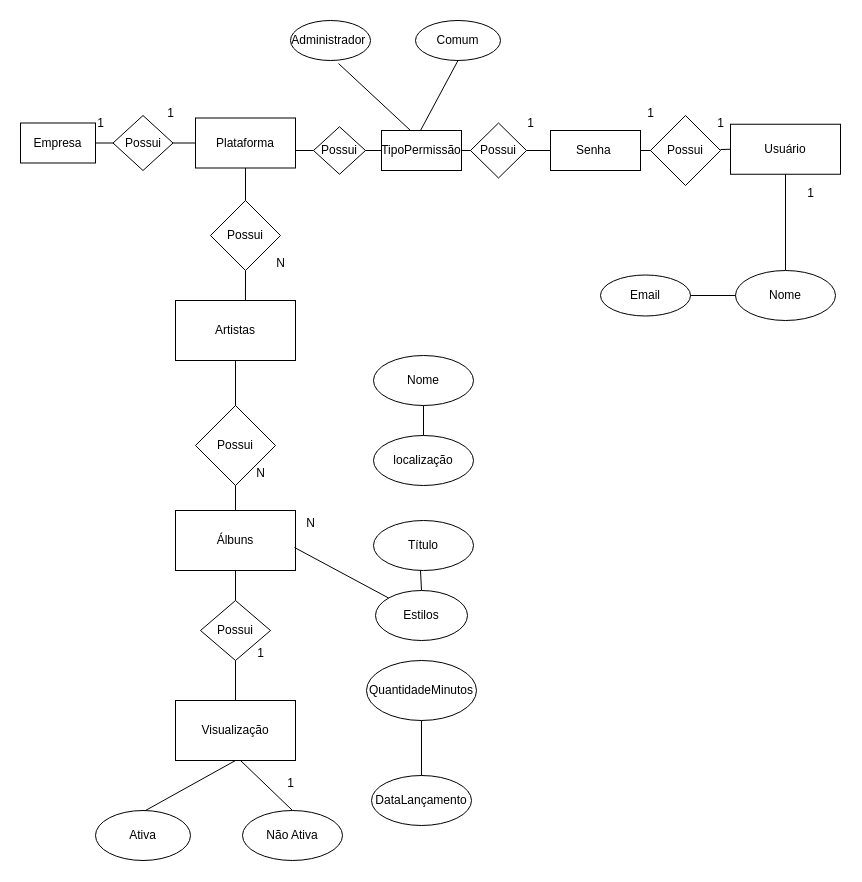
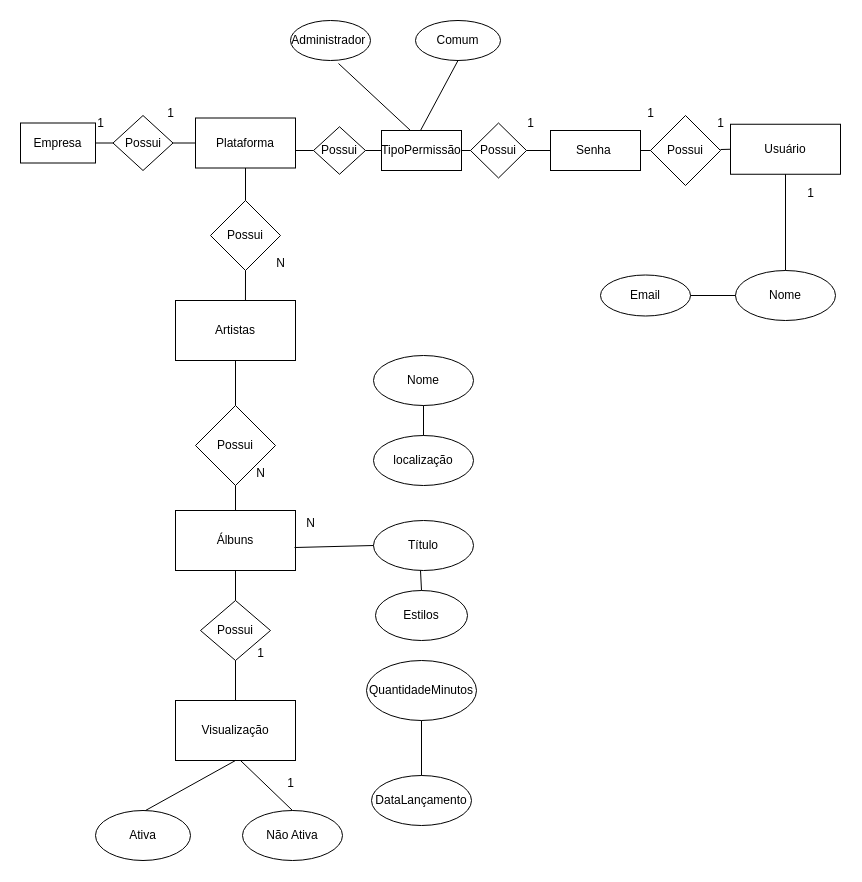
- <mxCell id="49" value="" style="endArrow=none;html=1;rounded=0;exitX=0.992;exitY=0.617;exitDx=0;exitDy=0;exitPerimeter=0;" parent="1" source="4" target="8" edge="1"><mxGeometry width="50" height="50" relative="1" as="geometry"><mxPoint x="300" y="550" as="sourcePoint" /><mxPoint x="345" y="500" as="targetPoint" /></mxGeometry></mxCell>
+ <mxCell id="49" value="" style="endArrow=none;html=1;rounded=0;entryX=0;entryY=0.5;entryDx=0;entryDy=0;exitX=0.992;exitY=0.617;exitDx=0;exitDy=0;exitPerimeter=0;" parent="1" source="4" target="5" edge="1"><mxGeometry width="50" height="50" relative="1" as="geometry"><mxPoint x="300" y="550" as="sourcePoint" /><mxPoint x="345" y="500" as="targetPoint" /></mxGeometry></mxCell>
